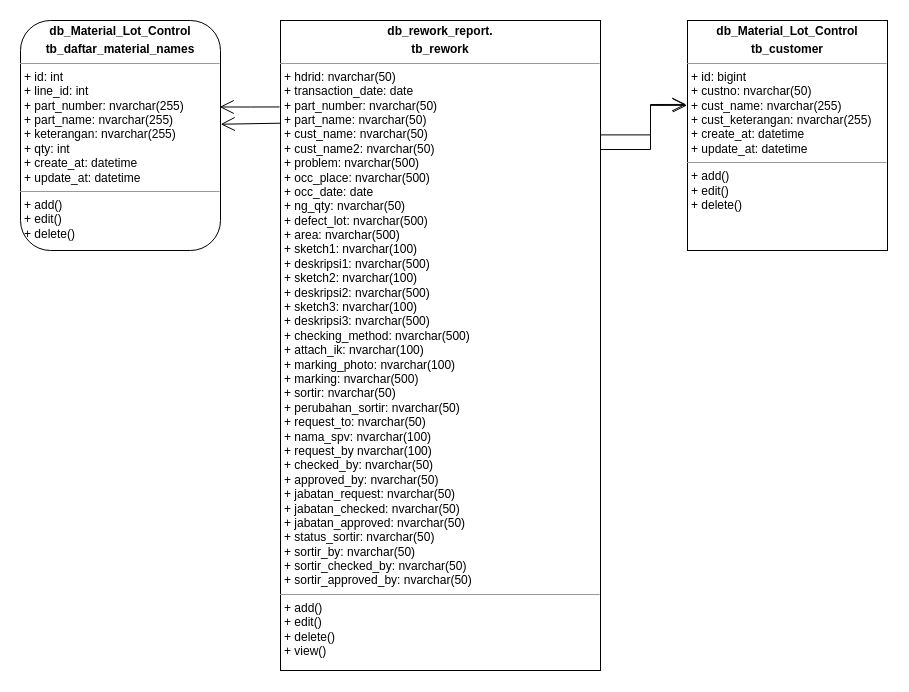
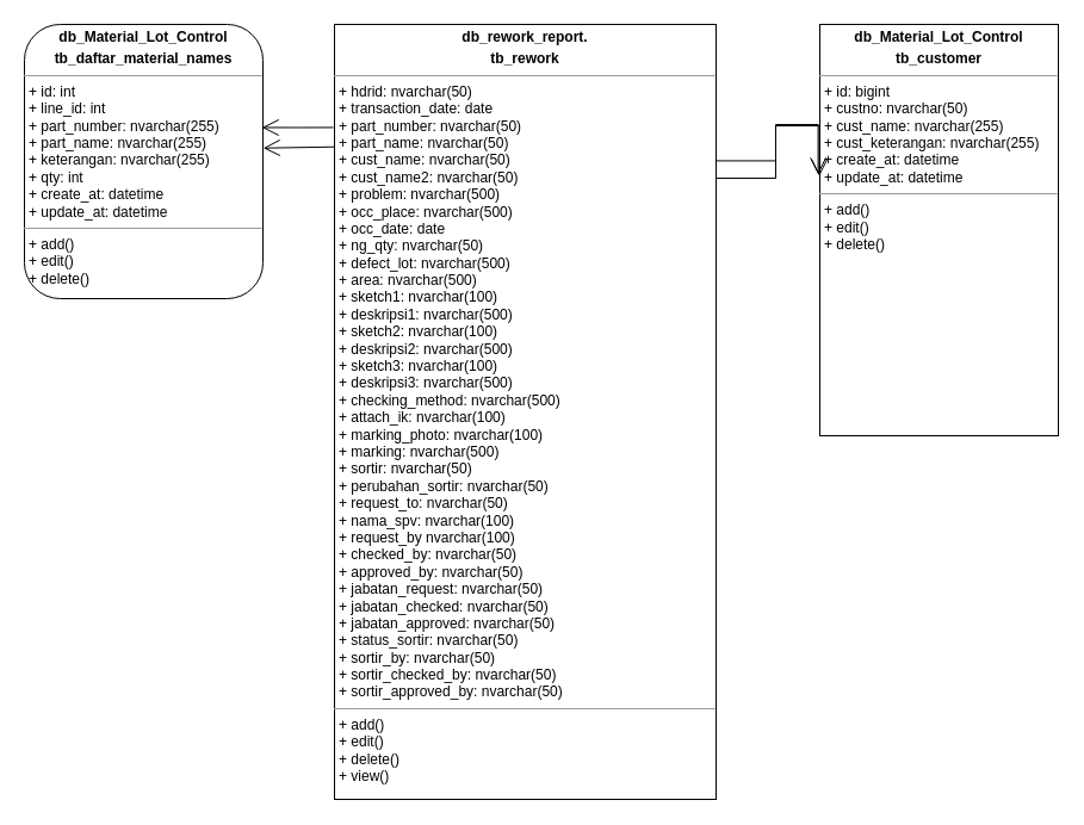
- <mxCell id="6" value="&lt;p style=&quot;margin:0px;margin-top:4px;text-align:center;&quot;&gt;&lt;b&gt;db_Material_Lot_Control&lt;/b&gt;&lt;/p&gt;&lt;p style=&quot;margin:0px;margin-top:4px;text-align:center;&quot;&gt;&lt;b&gt;tb_customer&lt;/b&gt;&lt;/p&gt;&lt;hr size=&quot;1&quot;&gt;&lt;p style=&quot;margin:0px;margin-left:4px;&quot;&gt;+ id: bigint&lt;/p&gt;&lt;p style=&quot;margin:0px;margin-left:4px;&quot;&gt;+ custno: nvarchar(50)&lt;/p&gt;&lt;p style=&quot;margin:0px;margin-left:4px;&quot;&gt;+ cust_name: nvarchar(255)&lt;/p&gt;&lt;p style=&quot;margin:0px;margin-left:4px;&quot;&gt;+ cust_keterangan: nvarchar(255)&lt;/p&gt;&lt;p style=&quot;margin:0px;margin-left:4px;&quot;&gt;+ create_at: datetime&lt;/p&gt;&lt;p style=&quot;margin:0px;margin-left:4px;&quot;&gt;+ update_at: datetime&lt;/p&gt;&lt;hr size=&quot;1&quot;&gt;&lt;p style=&quot;margin:0px;margin-left:4px;&quot;&gt;+ add()&lt;/p&gt;&lt;p style=&quot;margin:0px;margin-left:4px;&quot;&gt;+ edit()&lt;/p&gt;&lt;p style=&quot;margin:0px;margin-left:4px;&quot;&gt;+ delete()&lt;/p&gt;" style="verticalAlign=top;align=left;overflow=fill;html=1;whiteSpace=wrap;" vertex="1" parent="1"><mxGeometry x="687" y="20" width="200" height="230" as="geometry" /></mxCell>
+ <mxCell id="6" value="&lt;p style=&quot;margin:0px;margin-top:4px;text-align:center;&quot;&gt;&lt;b&gt;db_Material_Lot_Control&lt;/b&gt;&lt;/p&gt;&lt;p style=&quot;margin:0px;margin-top:4px;text-align:center;&quot;&gt;&lt;b&gt;tb_customer&lt;/b&gt;&lt;/p&gt;&lt;hr size=&quot;1&quot;&gt;&lt;p style=&quot;margin:0px;margin-left:4px;&quot;&gt;+ id: bigint&lt;/p&gt;&lt;p style=&quot;margin:0px;margin-left:4px;&quot;&gt;+ custno: nvarchar(50)&lt;/p&gt;&lt;p style=&quot;margin:0px;margin-left:4px;&quot;&gt;+ cust_name: nvarchar(255)&lt;/p&gt;&lt;p style=&quot;margin:0px;margin-left:4px;&quot;&gt;+ cust_keterangan: nvarchar(255)&lt;/p&gt;&lt;p style=&quot;margin:0px;margin-left:4px;&quot;&gt;+ create_at: datetime&lt;/p&gt;&lt;p style=&quot;margin:0px;margin-left:4px;&quot;&gt;+ update_at: datetime&lt;/p&gt;&lt;hr size=&quot;1&quot;&gt;&lt;p style=&quot;margin:0px;margin-left:4px;&quot;&gt;+ add()&lt;/p&gt;&lt;p style=&quot;margin:0px;margin-left:4px;&quot;&gt;+ edit()&lt;/p&gt;&lt;p style=&quot;margin:0px;margin-left:4px;&quot;&gt;+ delete()&lt;/p&gt;" style="verticalAlign=top;align=left;overflow=fill;html=1;whiteSpace=wrap;" vertex="1" parent="1"><mxGeometry x="687" y="20" width="200" height="345" as="geometry" /></mxCell>
